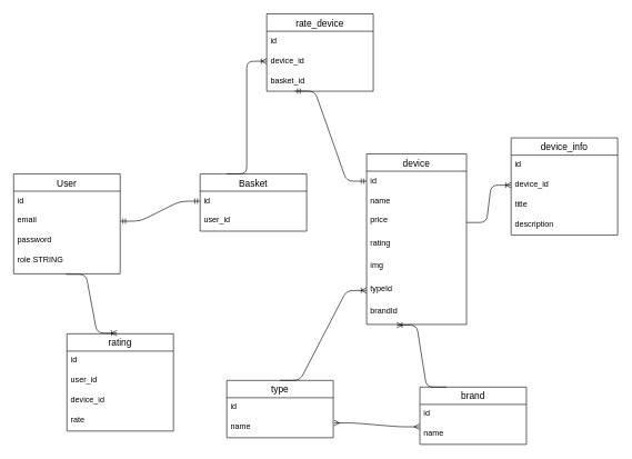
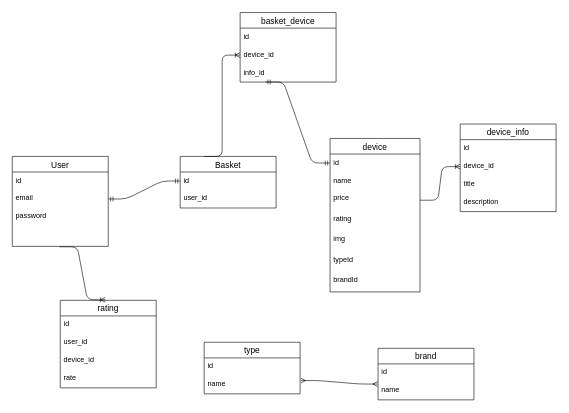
- <mxCell id="35" value="rate_device" style="swimlane;fontStyle=0;childLayout=stackLayout;horizontal=1;startSize=26;horizontalStack=0;resizeParent=1;resizeParentMax=0;resizeLast=0;collapsible=1;marginBottom=0;align=center;fontSize=14;" vertex="1" parent="1"><mxGeometry x="400" y="20" width="160" height="116" as="geometry" /></mxCell>
+ <mxCell id="35" value="basket_device" style="swimlane;fontStyle=0;childLayout=stackLayout;horizontal=1;startSize=26;horizontalStack=0;resizeParent=1;resizeParentMax=0;resizeLast=0;collapsible=1;marginBottom=0;align=center;fontSize=14;" vertex="1" parent="1"><mxGeometry x="400" y="20" width="160" height="116" as="geometry" /></mxCell>
- <mxCell id="38" value="basket_id" style="text;strokeColor=none;fillColor=none;spacingLeft=4;spacingRight=4;overflow=hidden;rotatable=0;points=[[0,0.5],[1,0.5]];portConstraint=eastwest;fontSize=12;" vertex="1" parent="35"><mxGeometry y="86" width="160" height="30" as="geometry" /></mxCell>
+ <mxCell id="38" value="info_id" style="text;strokeColor=none;fillColor=none;spacingLeft=4;spacingRight=4;overflow=hidden;rotatable=0;points=[[0,0.5],[1,0.5]];portConstraint=eastwest;fontSize=12;" vertex="1" parent="35"><mxGeometry y="86" width="160" height="30" as="geometry" /></mxCell>
- <mxCell id="7" value="role STRING" style="text;strokeColor=none;fillColor=none;spacingLeft=4;spacingRight=4;overflow=hidden;rotatable=0;points=[[0,0.5],[1,0.5]];portConstraint=eastwest;fontSize=12;" vertex="1" parent="2"><mxGeometry y="116" width="160" height="30" as="geometry" /></mxCell>
- <mxCell id="26" value="" style="edgeStyle=entityRelationEdgeStyle;fontSize=12;html=1;endArrow=ERoneToMany;entryX=0;entryY=0.5;entryDx=0;entryDy=0;exitX=0.5;exitY=0;exitDx=0;exitDy=0;" edge="1" parent="1" source="20" target="18"><mxGeometry width="100" height="100" relative="1" as="geometry"><mxPoint x="500" y="570" as="sourcePoint" /><mxPoint x="600" y="470" as="targetPoint" /></mxGeometry></mxCell>
- <mxCell id="27" value="" style="edgeStyle=entityRelationEdgeStyle;fontSize=12;html=1;endArrow=ERoneToMany;exitX=0.25;exitY=0;exitDx=0;exitDy=0;entryX=0.302;entryY=1.03;entryDx=0;entryDy=0;entryPerimeter=0;" edge="1" parent="1" source="23" target="19"><mxGeometry width="100" height="100" relative="1" as="geometry"><mxPoint x="520" y="590" as="sourcePoint" /><mxPoint x="520" y="499" as="targetPoint" /></mxGeometry></mxCell>
